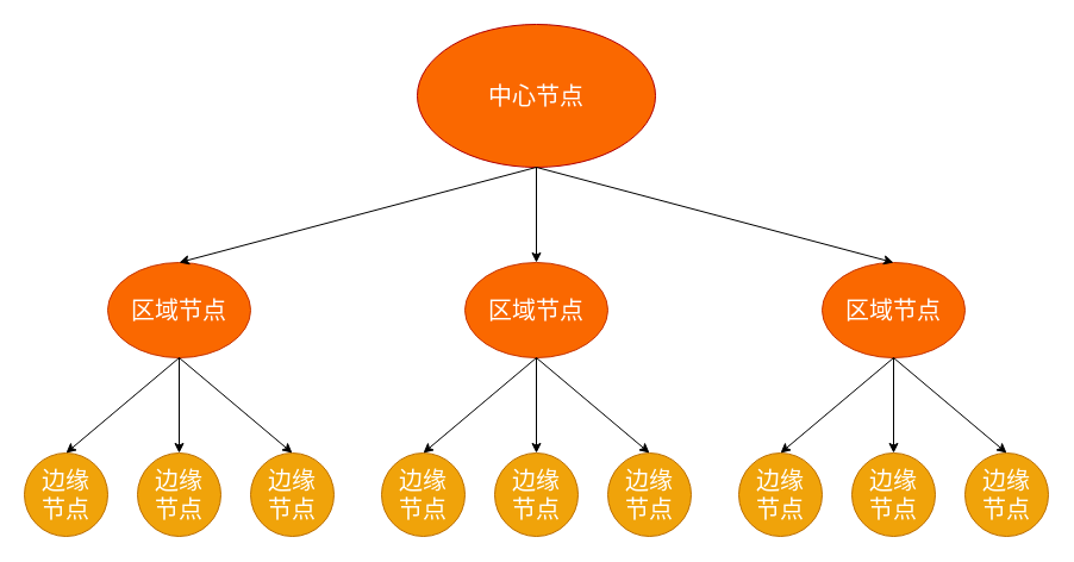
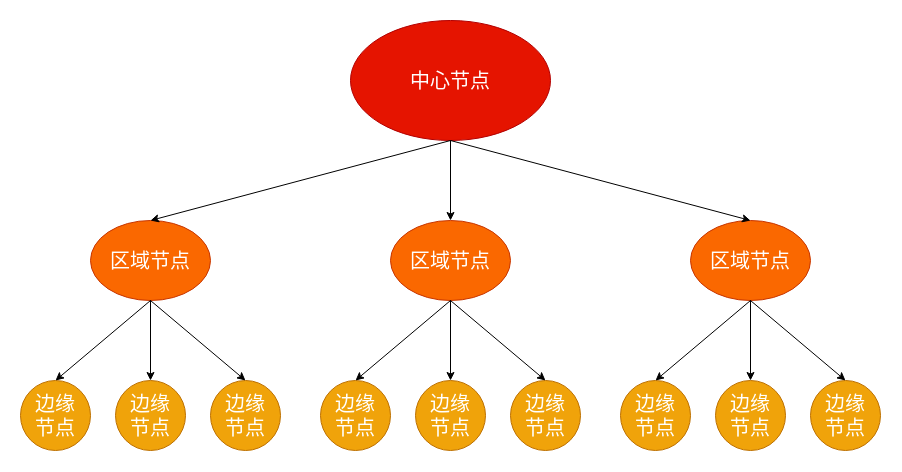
- <mxCell id="2" value="&lt;font style=&quot;font-size: 20px&quot;&gt;中心节点&lt;/font&gt;" style="ellipse;whiteSpace=wrap;html=1;fillColor=#fa6800;strokeColor=#B20000;fontColor=#ffffff;" vertex="1" parent="1"><mxGeometry x="350" y="20" width="200" height="120" as="geometry" /></mxCell>
+ <mxCell id="2" value="&lt;font style=&quot;font-size: 20px&quot;&gt;中心节点&lt;/font&gt;" style="ellipse;whiteSpace=wrap;html=1;fillColor=#e51400;strokeColor=#B20000;fontColor=#ffffff;" vertex="1" parent="1"><mxGeometry x="350" y="20" width="200" height="120" as="geometry" /></mxCell>
